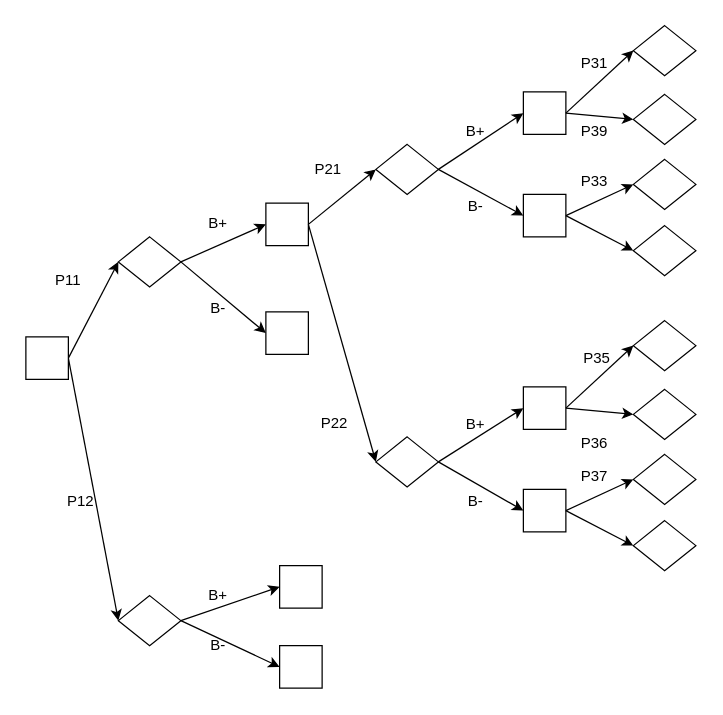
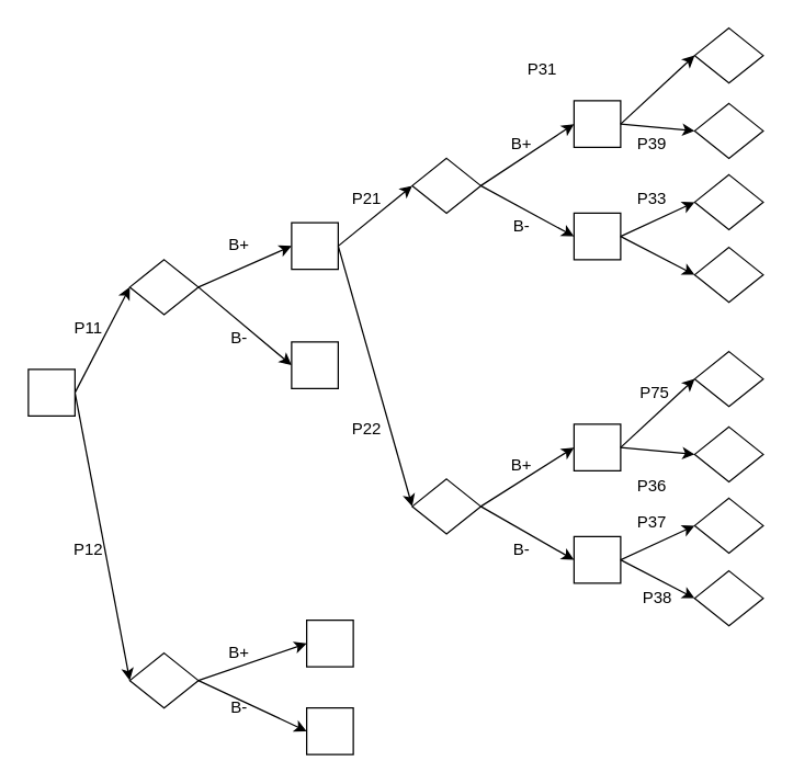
- <mxCell id="55" value="P31" style="text;html=1;strokeColor=none;fillColor=none;align=center;verticalAlign=middle;whiteSpace=wrap;rounded=0;" vertex="1" parent="1"><mxGeometry x="465" y="40" width="20" height="20" as="geometry" /></mxCell>
+ <mxCell id="55" value="P31" style="text;html=1;strokeColor=none;fillColor=none;align=center;verticalAlign=middle;whiteSpace=wrap;rounded=0;" vertex="1" parent="1"><mxGeometry x="385" y="40" width="20" height="20" as="geometry" /></mxCell>
- <mxCell id="53" value="P21" style="text;html=1;strokeColor=none;fillColor=none;align=center;verticalAlign=middle;whiteSpace=wrap;rounded=0;" vertex="1" parent="1"><mxGeometry x="252" y="125" width="20" height="20" as="geometry" /></mxCell>
+ <mxCell id="53" value="P21" style="text;html=1;strokeColor=none;fillColor=none;align=center;verticalAlign=middle;whiteSpace=wrap;rounded=0;" vertex="1" parent="1"><mxGeometry x="257" y="135" width="20" height="20" as="geometry" /></mxCell>
- <mxCell id="14" value="P11" style="text;html=1;strokeColor=none;fillColor=none;align=center;verticalAlign=middle;whiteSpace=wrap;rounded=0;" vertex="1" parent="1"><mxGeometry x="44" y="214" width="20" height="20" as="geometry" /></mxCell>
+ <mxCell id="14" value="P11" style="text;html=1;strokeColor=none;fillColor=none;align=center;verticalAlign=middle;whiteSpace=wrap;rounded=0;" vertex="1" parent="1"><mxGeometry x="54" y="229" width="20" height="20" as="geometry" /></mxCell>
- <mxCell id="58" value="P35" style="text;html=1;strokeColor=none;fillColor=none;align=center;verticalAlign=middle;whiteSpace=wrap;rounded=0;" vertex="1" parent="1"><mxGeometry x="467" y="276" width="20" height="20" as="geometry" /></mxCell>
+ <mxCell id="58" value="P75" style="text;html=1;strokeColor=none;fillColor=none;align=center;verticalAlign=middle;whiteSpace=wrap;rounded=0;" vertex="1" parent="1"><mxGeometry x="467" y="276" width="20" height="20" as="geometry" /></mxCell>
- <mxCell id="54" value="P22" style="text;html=1;strokeColor=none;fillColor=none;align=center;verticalAlign=middle;whiteSpace=wrap;rounded=0;" vertex="1" parent="1"><mxGeometry x="257" y="328" width="20" height="20" as="geometry" /></mxCell>
+ <mxCell id="54" value="P22" style="text;html=1;strokeColor=none;fillColor=none;align=center;verticalAlign=middle;whiteSpace=wrap;rounded=0;" vertex="1" parent="1"><mxGeometry x="257" y="303" width="20" height="20" as="geometry" /></mxCell>
+ <mxCell id="61" value="P38" style="text;html=1;strokeColor=none;fillColor=none;align=center;verticalAlign=middle;whiteSpace=wrap;rounded=0;" vertex="1" parent="1"><mxGeometry x="469" y="426" width="20" height="20" as="geometry" /></mxCell>
